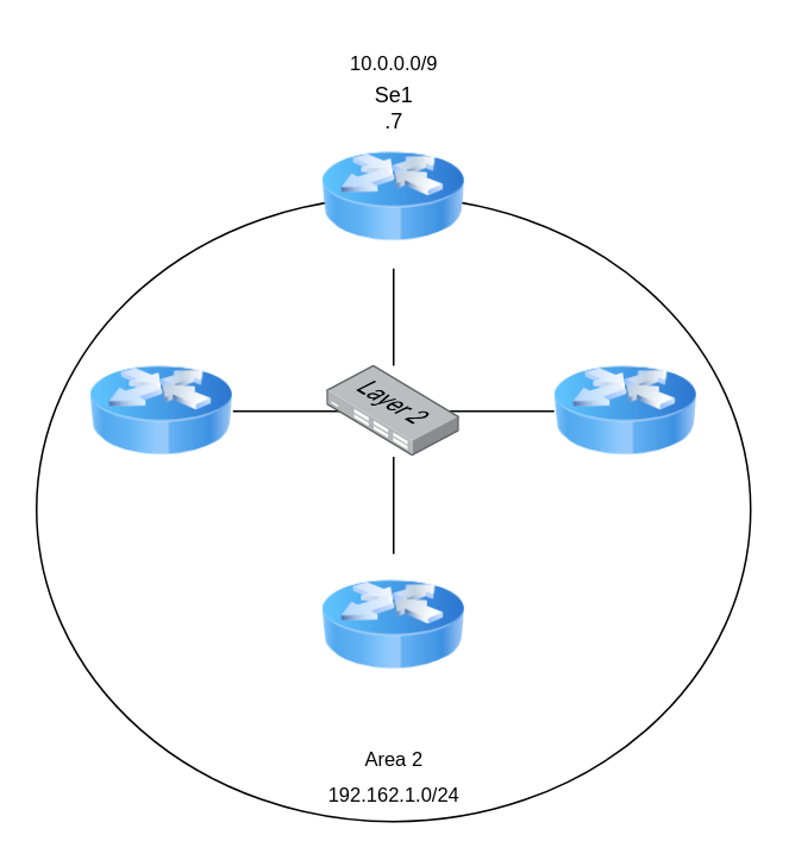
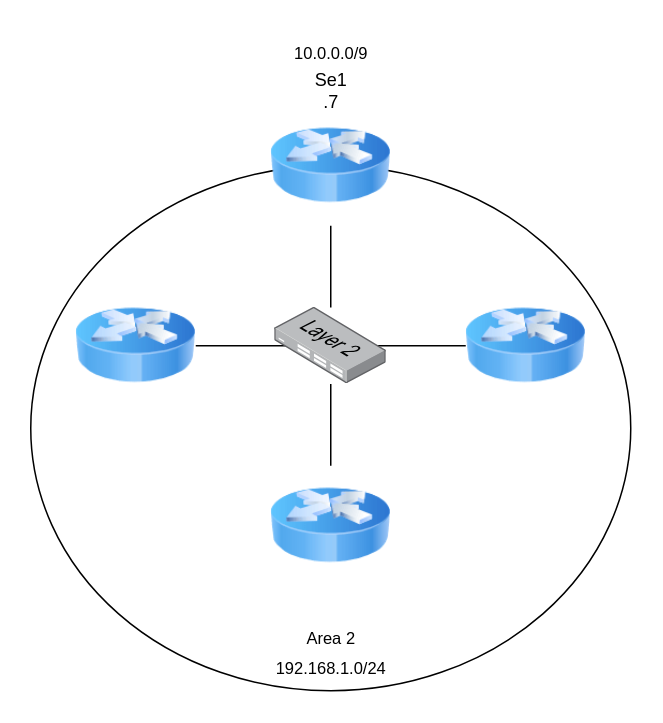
- <mxCell id="13" value="192.162.1.0/24" style="text;html=1;align=center;verticalAlign=middle;resizable=0;points=[];autosize=1;strokeColor=none;fillColor=none;fontSize=11;fontFamily=Helvetica;fontColor=default;" vertex="1" parent="1"><mxGeometry x="170" y="430" width="100" height="30" as="geometry" /></mxCell>
+ <mxCell id="13" value="192.168.1.0/24" style="text;html=1;align=center;verticalAlign=middle;resizable=0;points=[];autosize=1;strokeColor=none;fillColor=none;fontSize=11;fontFamily=Helvetica;fontColor=default;" vertex="1" parent="1"><mxGeometry x="170" y="430" width="100" height="30" as="geometry" /></mxCell>
